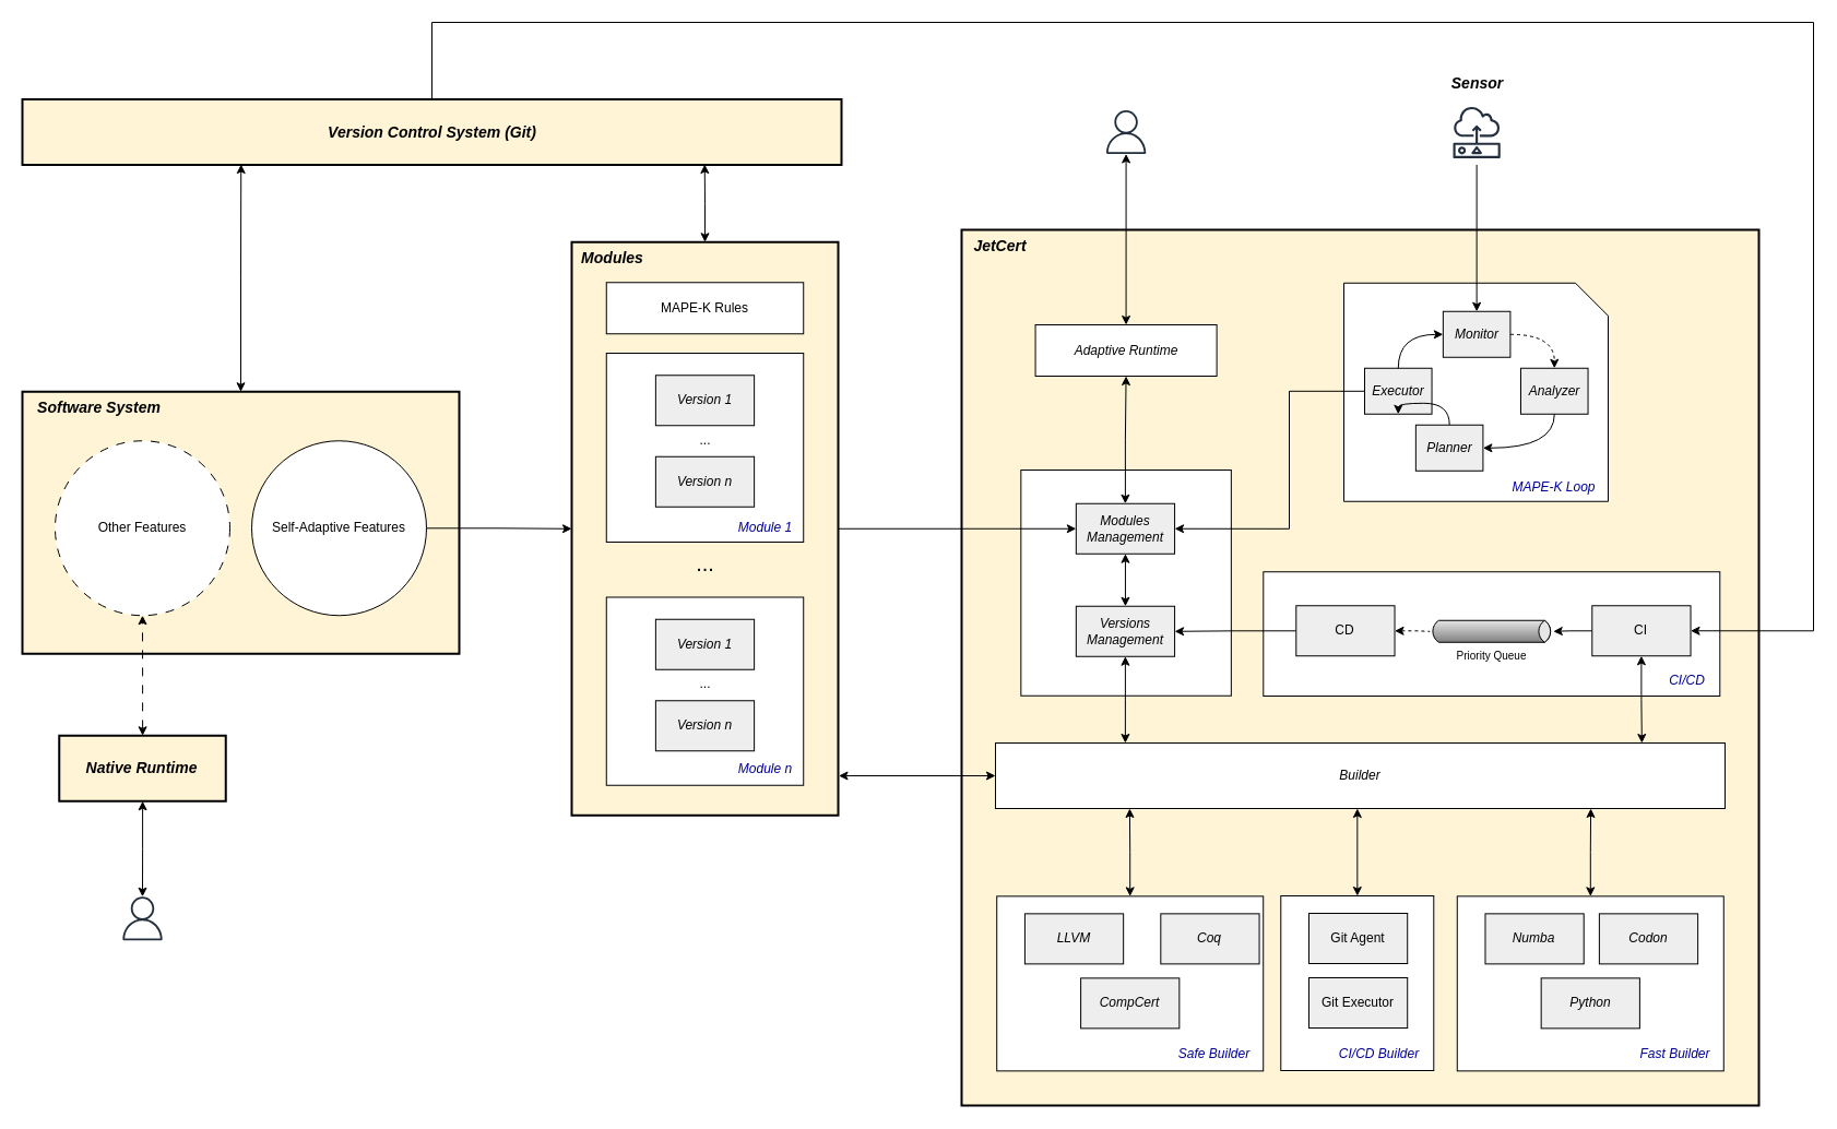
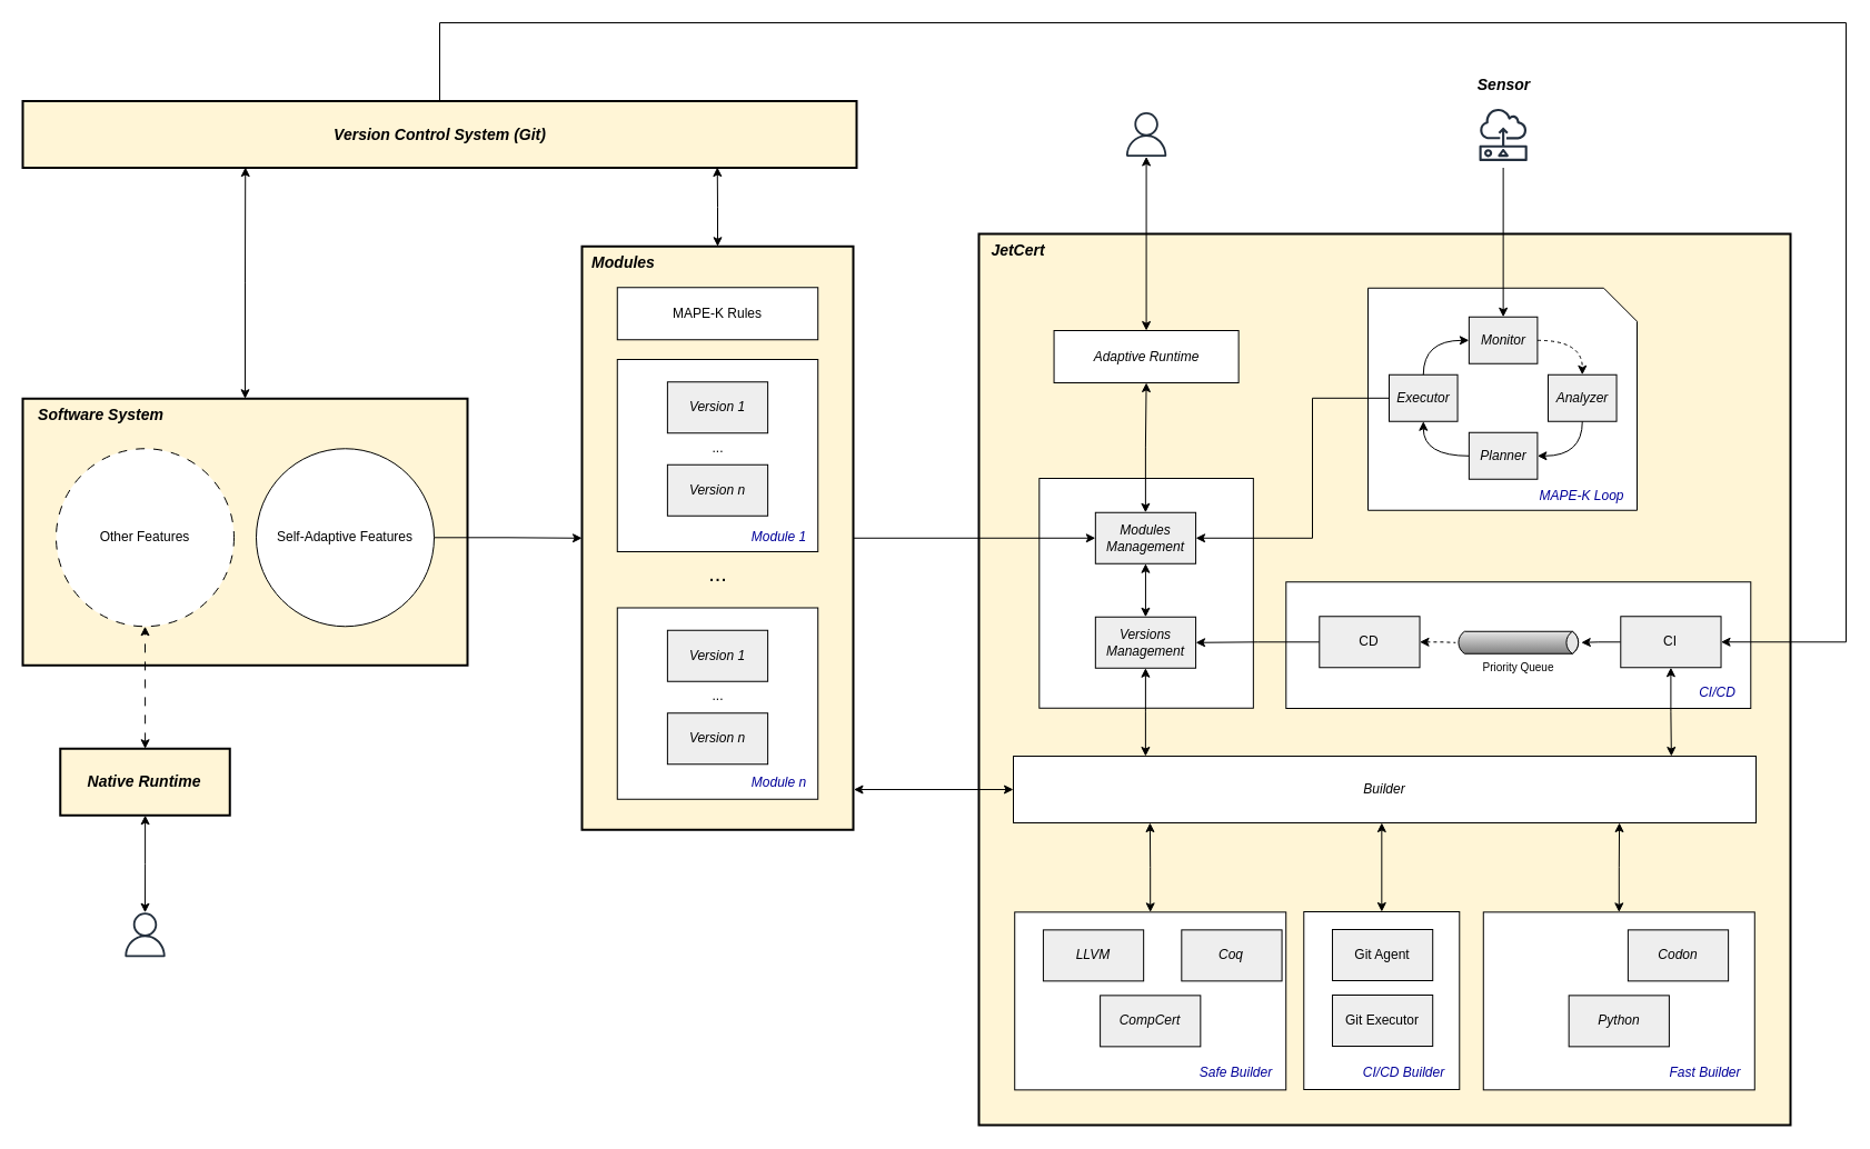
- <mxCell id="34" value="&lt;i&gt;Planner&lt;/i&gt;" style="html=1;dropTarget=0;whiteSpace=wrap;fillColor=#EEEEEE;" parent="1" vertex="1"><mxGeometry x="1295.86" y="388.75" width="61.55" height="42" as="geometry" /></mxCell>
+ <mxCell id="34" value="&lt;i&gt;Planner&lt;/i&gt;" style="html=1;dropTarget=0;whiteSpace=wrap;fillColor=#EEEEEE;" parent="1" vertex="1"><mxGeometry x="1320.86" y="388.75" width="61.55" height="42" as="geometry" /></mxCell>
- <mxCell id="54" value="&lt;i&gt;Numba&lt;/i&gt;" style="html=1;dropTarget=0;whiteSpace=wrap;fillColor=#EEEEEE;" parent="1" vertex="1"><mxGeometry x="1359.48" y="836.36" width="90.24" height="46" as="geometry" /></mxCell>
